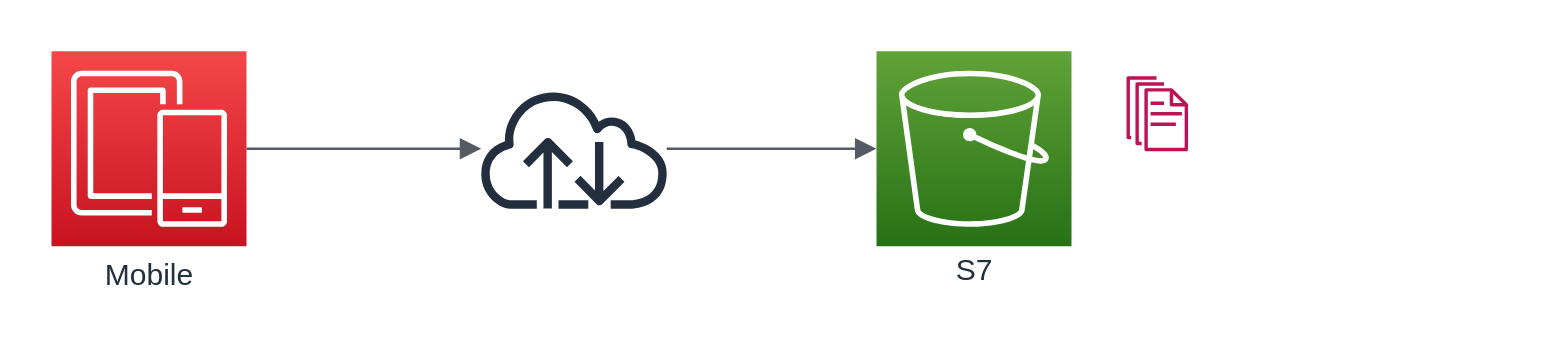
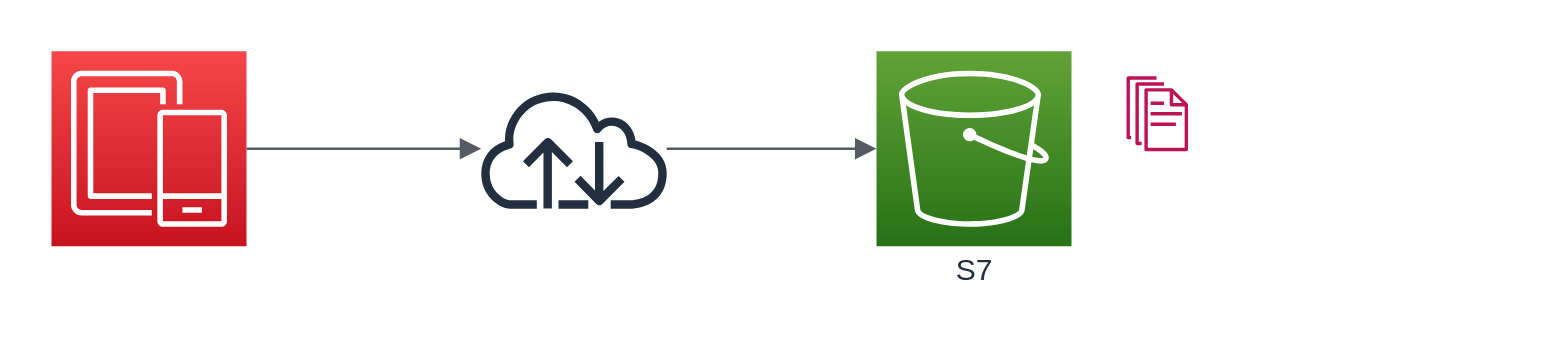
- <mxCell id="9" value="Mobile" style="text;html=1;align=center;verticalAlign=middle;resizable=0;points=[];autosize=1;strokeColor=none;fontColor=#232F3E;" vertex="1" parent="7"><mxGeometry x="14" y="80" width="50" height="20" as="geometry" /></mxCell>
